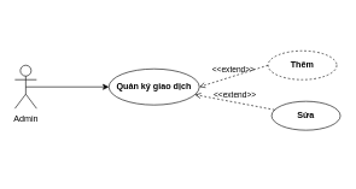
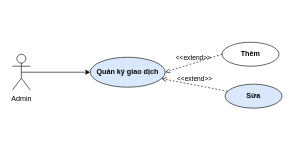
- <mxCell id="7" value="Thêm" style="ellipse;whiteSpace=wrap;html=1;fontStyle=1;dashed=1;" parent="2" vertex="1"><mxGeometry x="350" y="50" width="95" height="40" as="geometry" /></mxCell>
+ <mxCell id="7" value="Thêm" style="ellipse;whiteSpace=wrap;html=1;fontStyle=1" parent="2" vertex="1"><mxGeometry x="350" y="50" width="95" height="40" as="geometry" /></mxCell>
- <mxCell id="4" value="Quản ký giao dịch" style="ellipse;whiteSpace=wrap;html=1;fontStyle=1" parent="2" vertex="1"><mxGeometry x="130" y="75" width="125" height="50" as="geometry" /></mxCell>
+ <mxCell id="4" value="Quản ký giao dịch" style="ellipse;whiteSpace=wrap;html=1;fontStyle=1;fillColor=#dae8fc;" parent="2" vertex="1"><mxGeometry x="130" y="75" width="125" height="50" as="geometry" /></mxCell>
- <mxCell id="6" value="Sửa" style="ellipse;whiteSpace=wrap;html=1;fontStyle=1" parent="2" vertex="1"><mxGeometry x="355" y="120" width="95" height="40" as="geometry" /></mxCell>
+ <mxCell id="6" value="Sửa" style="ellipse;whiteSpace=wrap;html=1;fontStyle=1;fillColor=#dae8fc;" parent="2" vertex="1"><mxGeometry x="355" y="120" width="95" height="40" as="geometry" /></mxCell>
